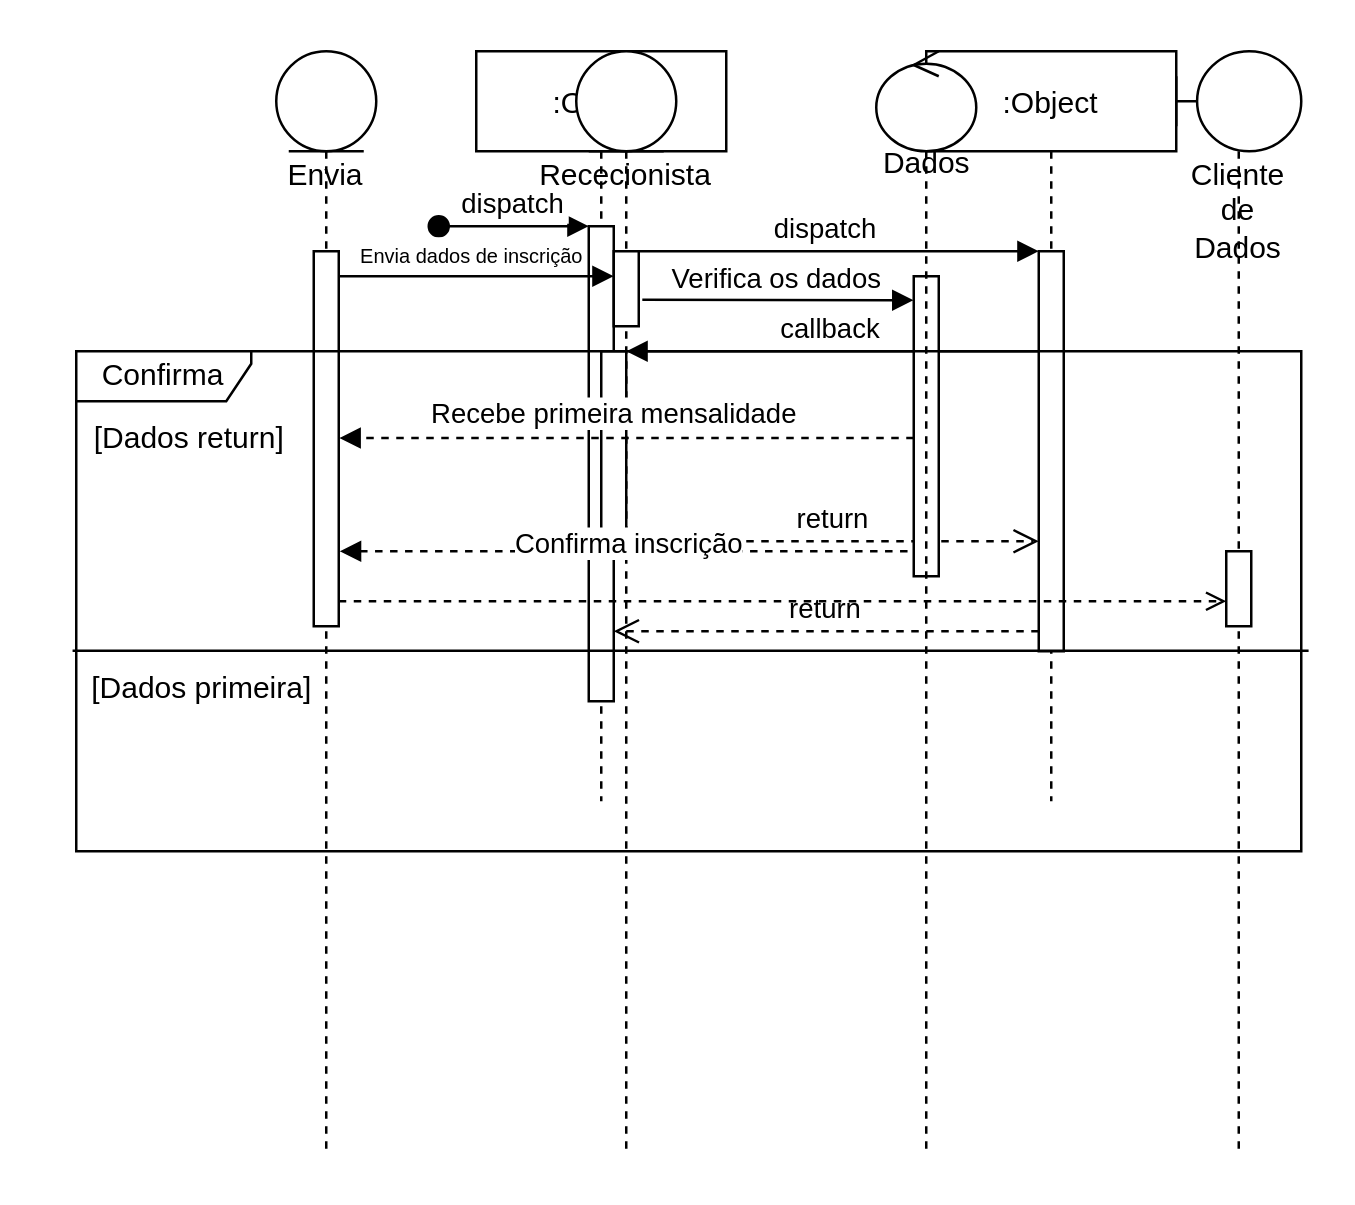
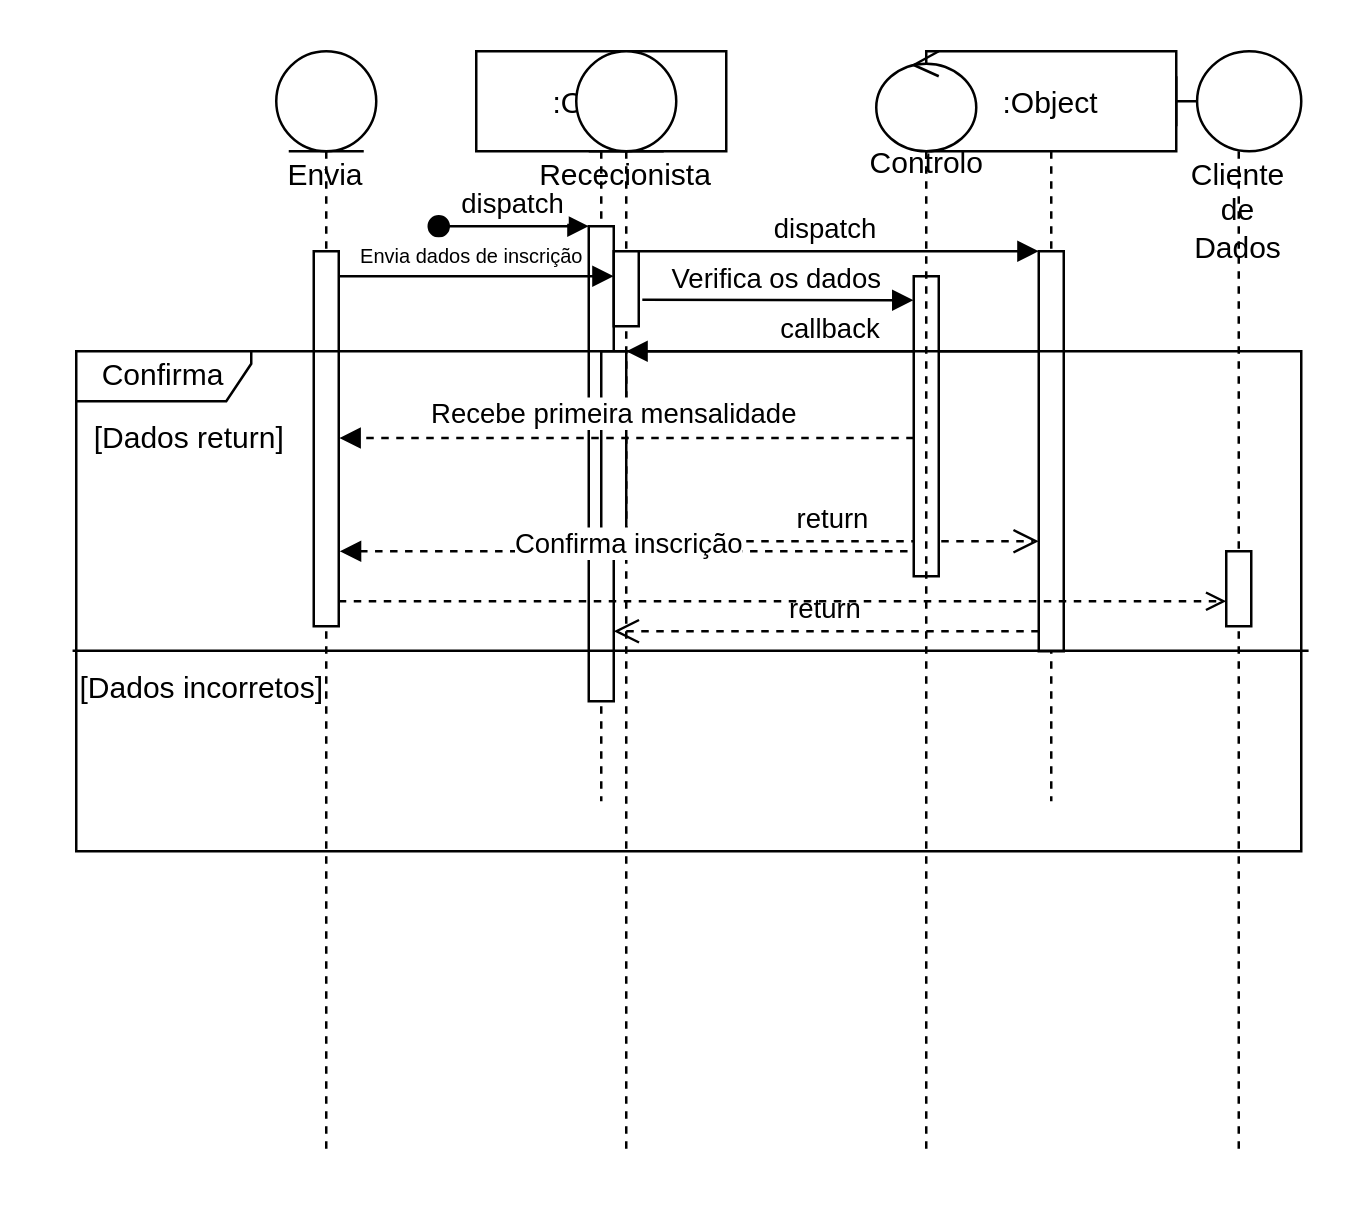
- <mxCell id="23" value="Dados" style="text;html=1;align=center;verticalAlign=middle;resizable=0;points=[];autosize=1;strokeColor=none;fillColor=none;" parent="1" vertex="1"><mxGeometry x="335" y="50" width="70" height="30" as="geometry" /></mxCell>
+ <mxCell id="23" value="Controlo" style="text;html=1;align=center;verticalAlign=middle;resizable=0;points=[];autosize=1;strokeColor=none;fillColor=none;" parent="1" vertex="1"><mxGeometry x="335" y="50" width="70" height="30" as="geometry" /></mxCell>
- <mxCell id="30" value="[Dados primeira]" style="text;html=1;align=center;verticalAlign=middle;resizable=0;points=[];autosize=1;strokeColor=none;fillColor=none;" parent="1" vertex="1"><mxGeometry y="260" width="120" height="30" as="geometry" x="20" /></mxCell>
+ <mxCell id="30" value="[Dados incorretos]" style="text;html=1;align=center;verticalAlign=middle;resizable=0;points=[];autosize=1;strokeColor=none;fillColor=none;" parent="1" vertex="1"><mxGeometry y="260" width="120" height="30" as="geometry" x="20" /></mxCell>
